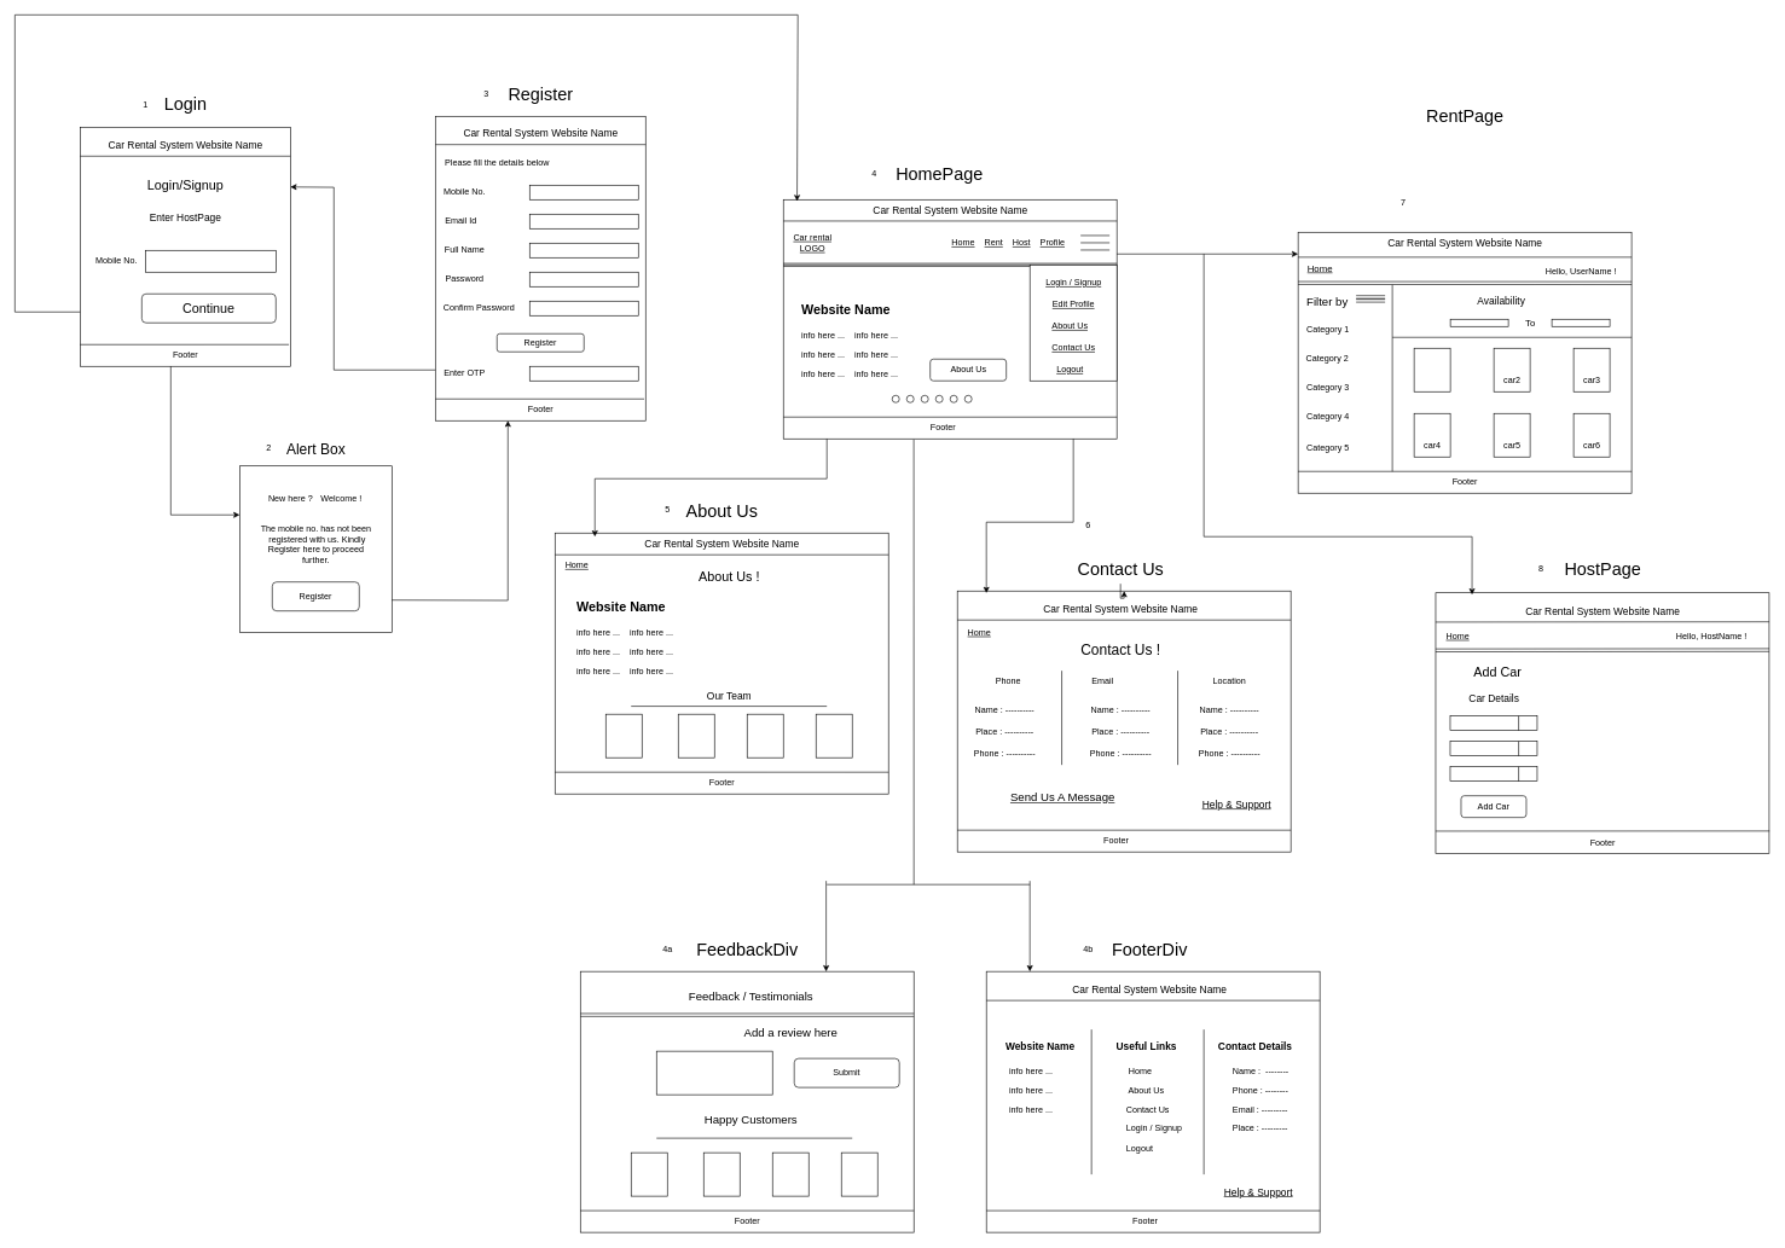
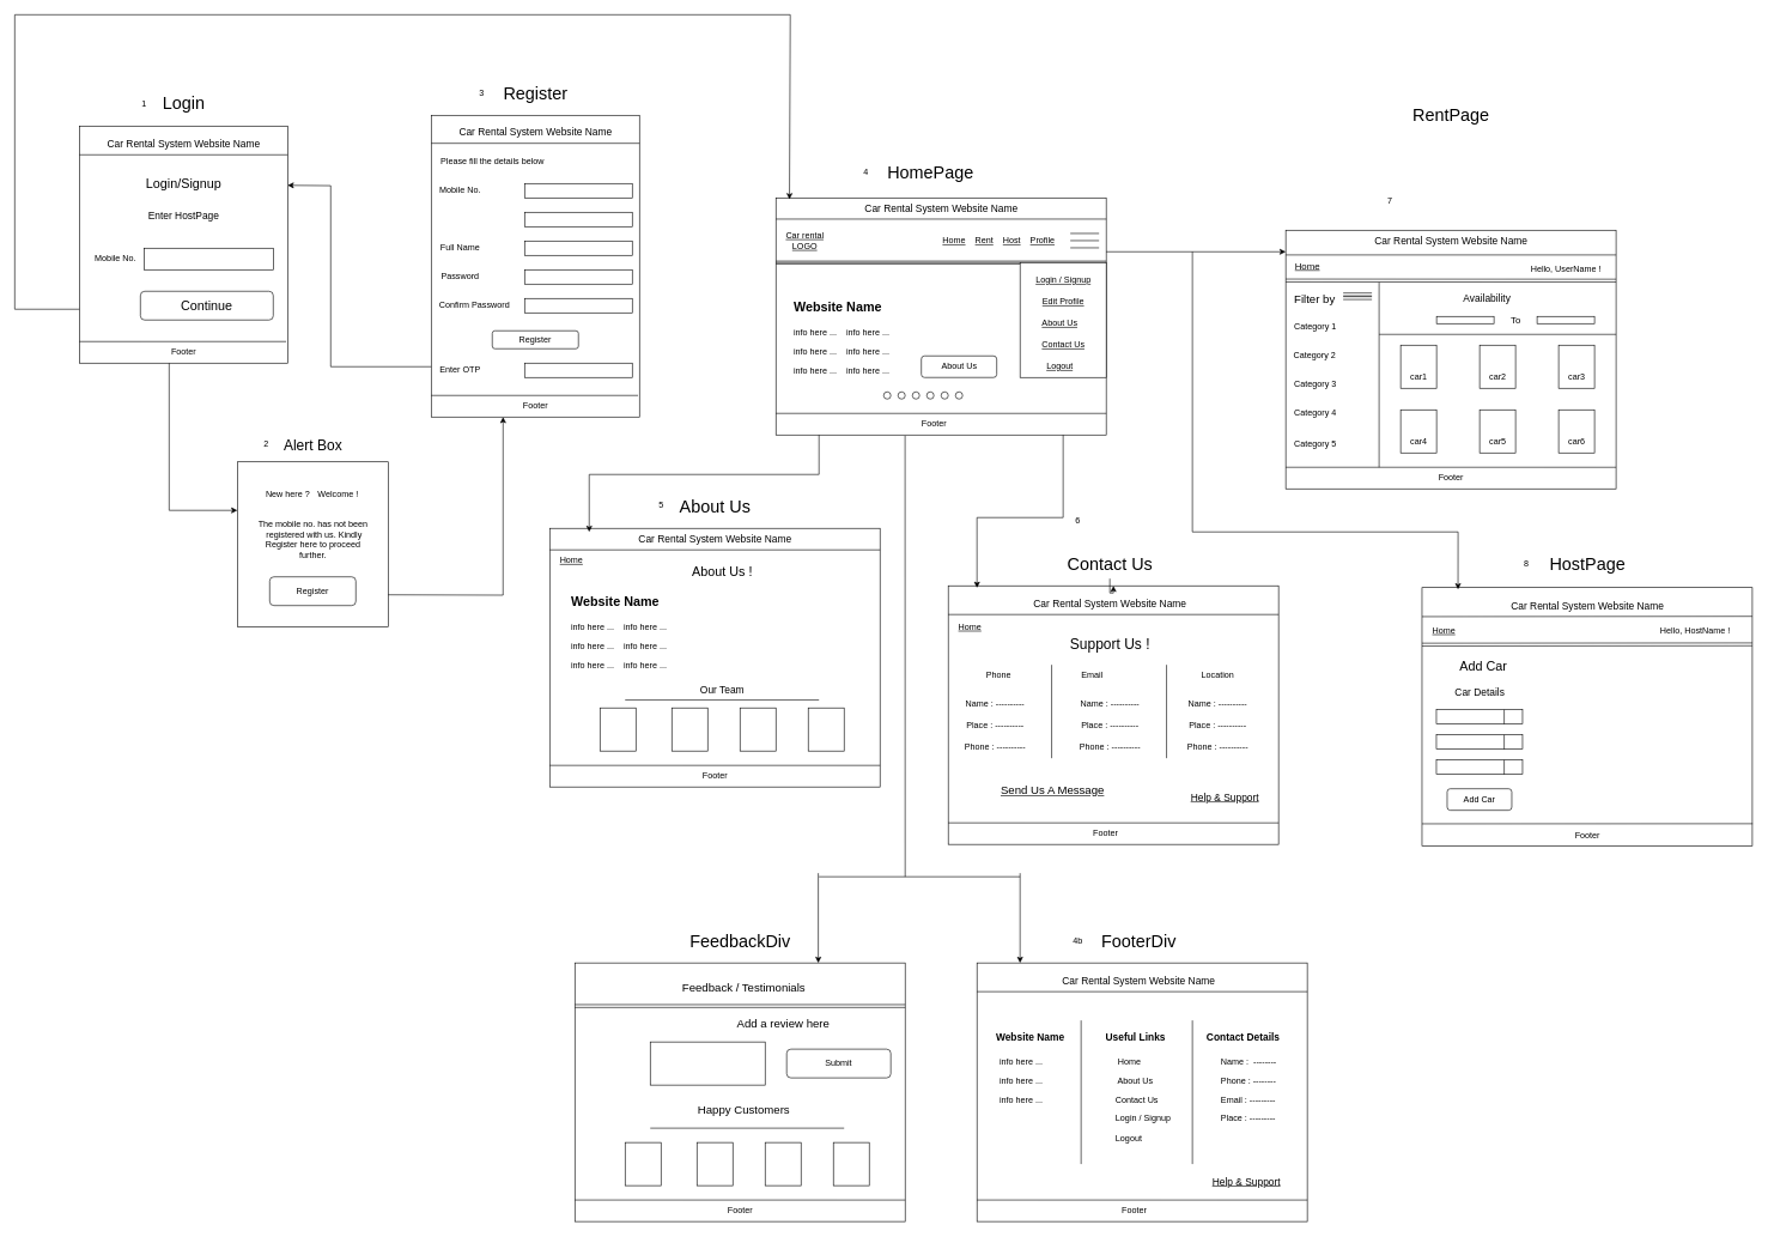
- <mxCell id="24" value="Email Id" style="text;html=1;align=center;verticalAlign=middle;resizable=0;points=[];autosize=1;strokeColor=none;fillColor=none;" vertex="1" parent="1"><mxGeometry x="600" y="290" width="70" height="30" as="geometry" /></mxCell>
+ <mxCell id="133" value="car1" style="text;html=1;align=center;verticalAlign=middle;resizable=0;points=[];autosize=1;strokeColor=none;fillColor=none;" vertex="1" parent="1"><mxGeometry x="1950" y="510" width="50" height="30" as="geometry" /></mxCell>
- <mxCell id="85" value="&lt;font style=&quot;font-size: 20px;&quot;&gt;Contact Us !&lt;/font&gt;" style="text;html=1;align=center;verticalAlign=middle;resizable=0;points=[];autosize=1;strokeColor=none;fillColor=none;" vertex="1" parent="1"><mxGeometry x="1480" y="875" width="130" height="40" as="geometry" /></mxCell>
+ <mxCell id="85" value="&lt;font style=&quot;font-size: 20px;&quot;&gt;Support Us !&lt;/font&gt;" style="text;html=1;align=center;verticalAlign=middle;resizable=0;points=[];autosize=1;strokeColor=none;fillColor=none;" vertex="1" parent="1"><mxGeometry x="1480" y="875" width="130" height="40" as="geometry" /></mxCell>
- <mxCell id="206" value="4a" style="text;html=1;align=center;verticalAlign=middle;resizable=0;points=[];autosize=1;strokeColor=none;fillColor=none;" vertex="1" parent="1"><mxGeometry x="900" y="1295" width="40" height="30" as="geometry" /></mxCell>
